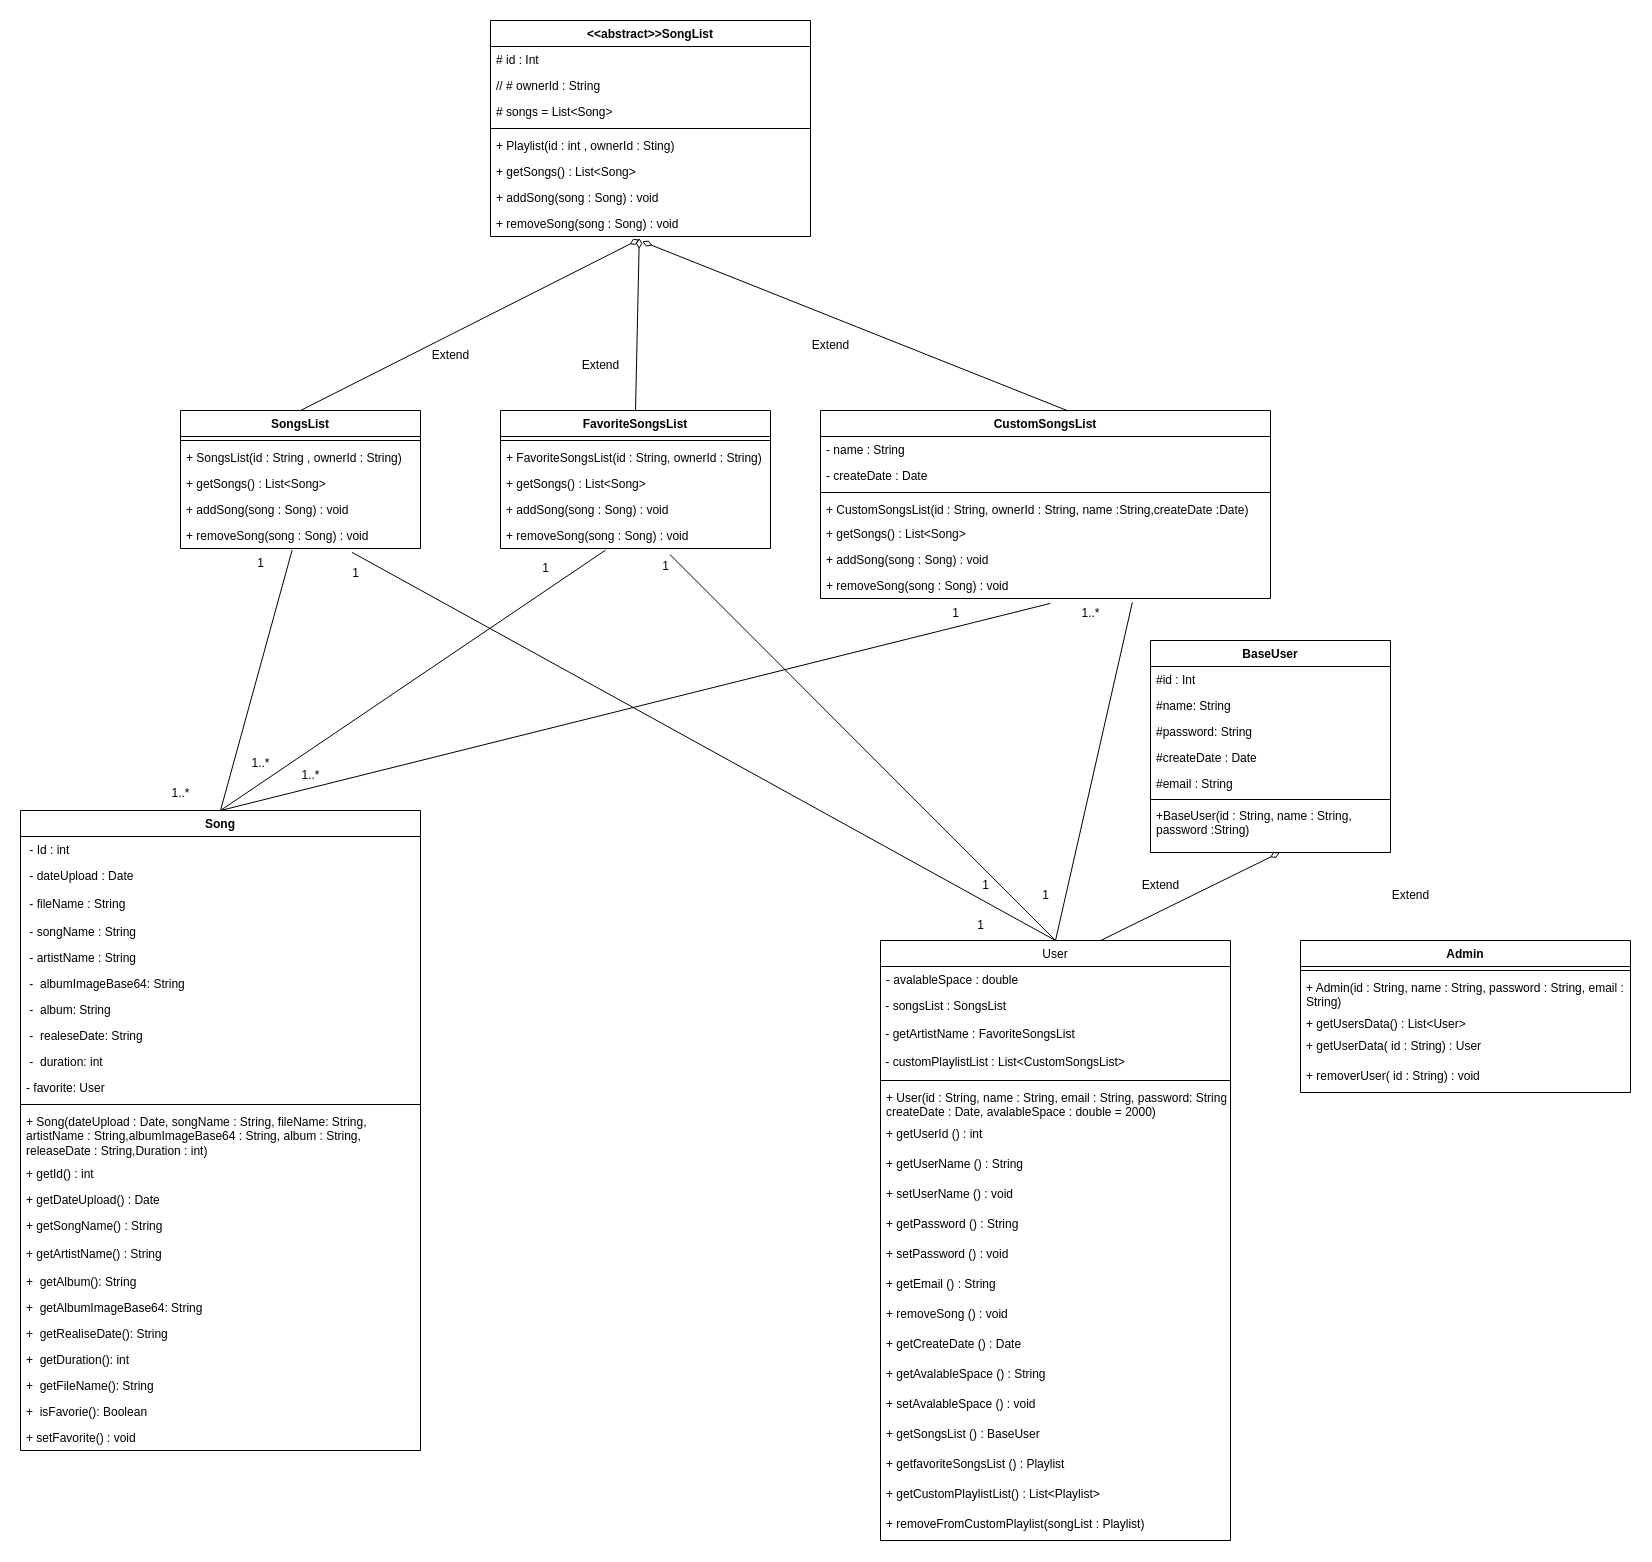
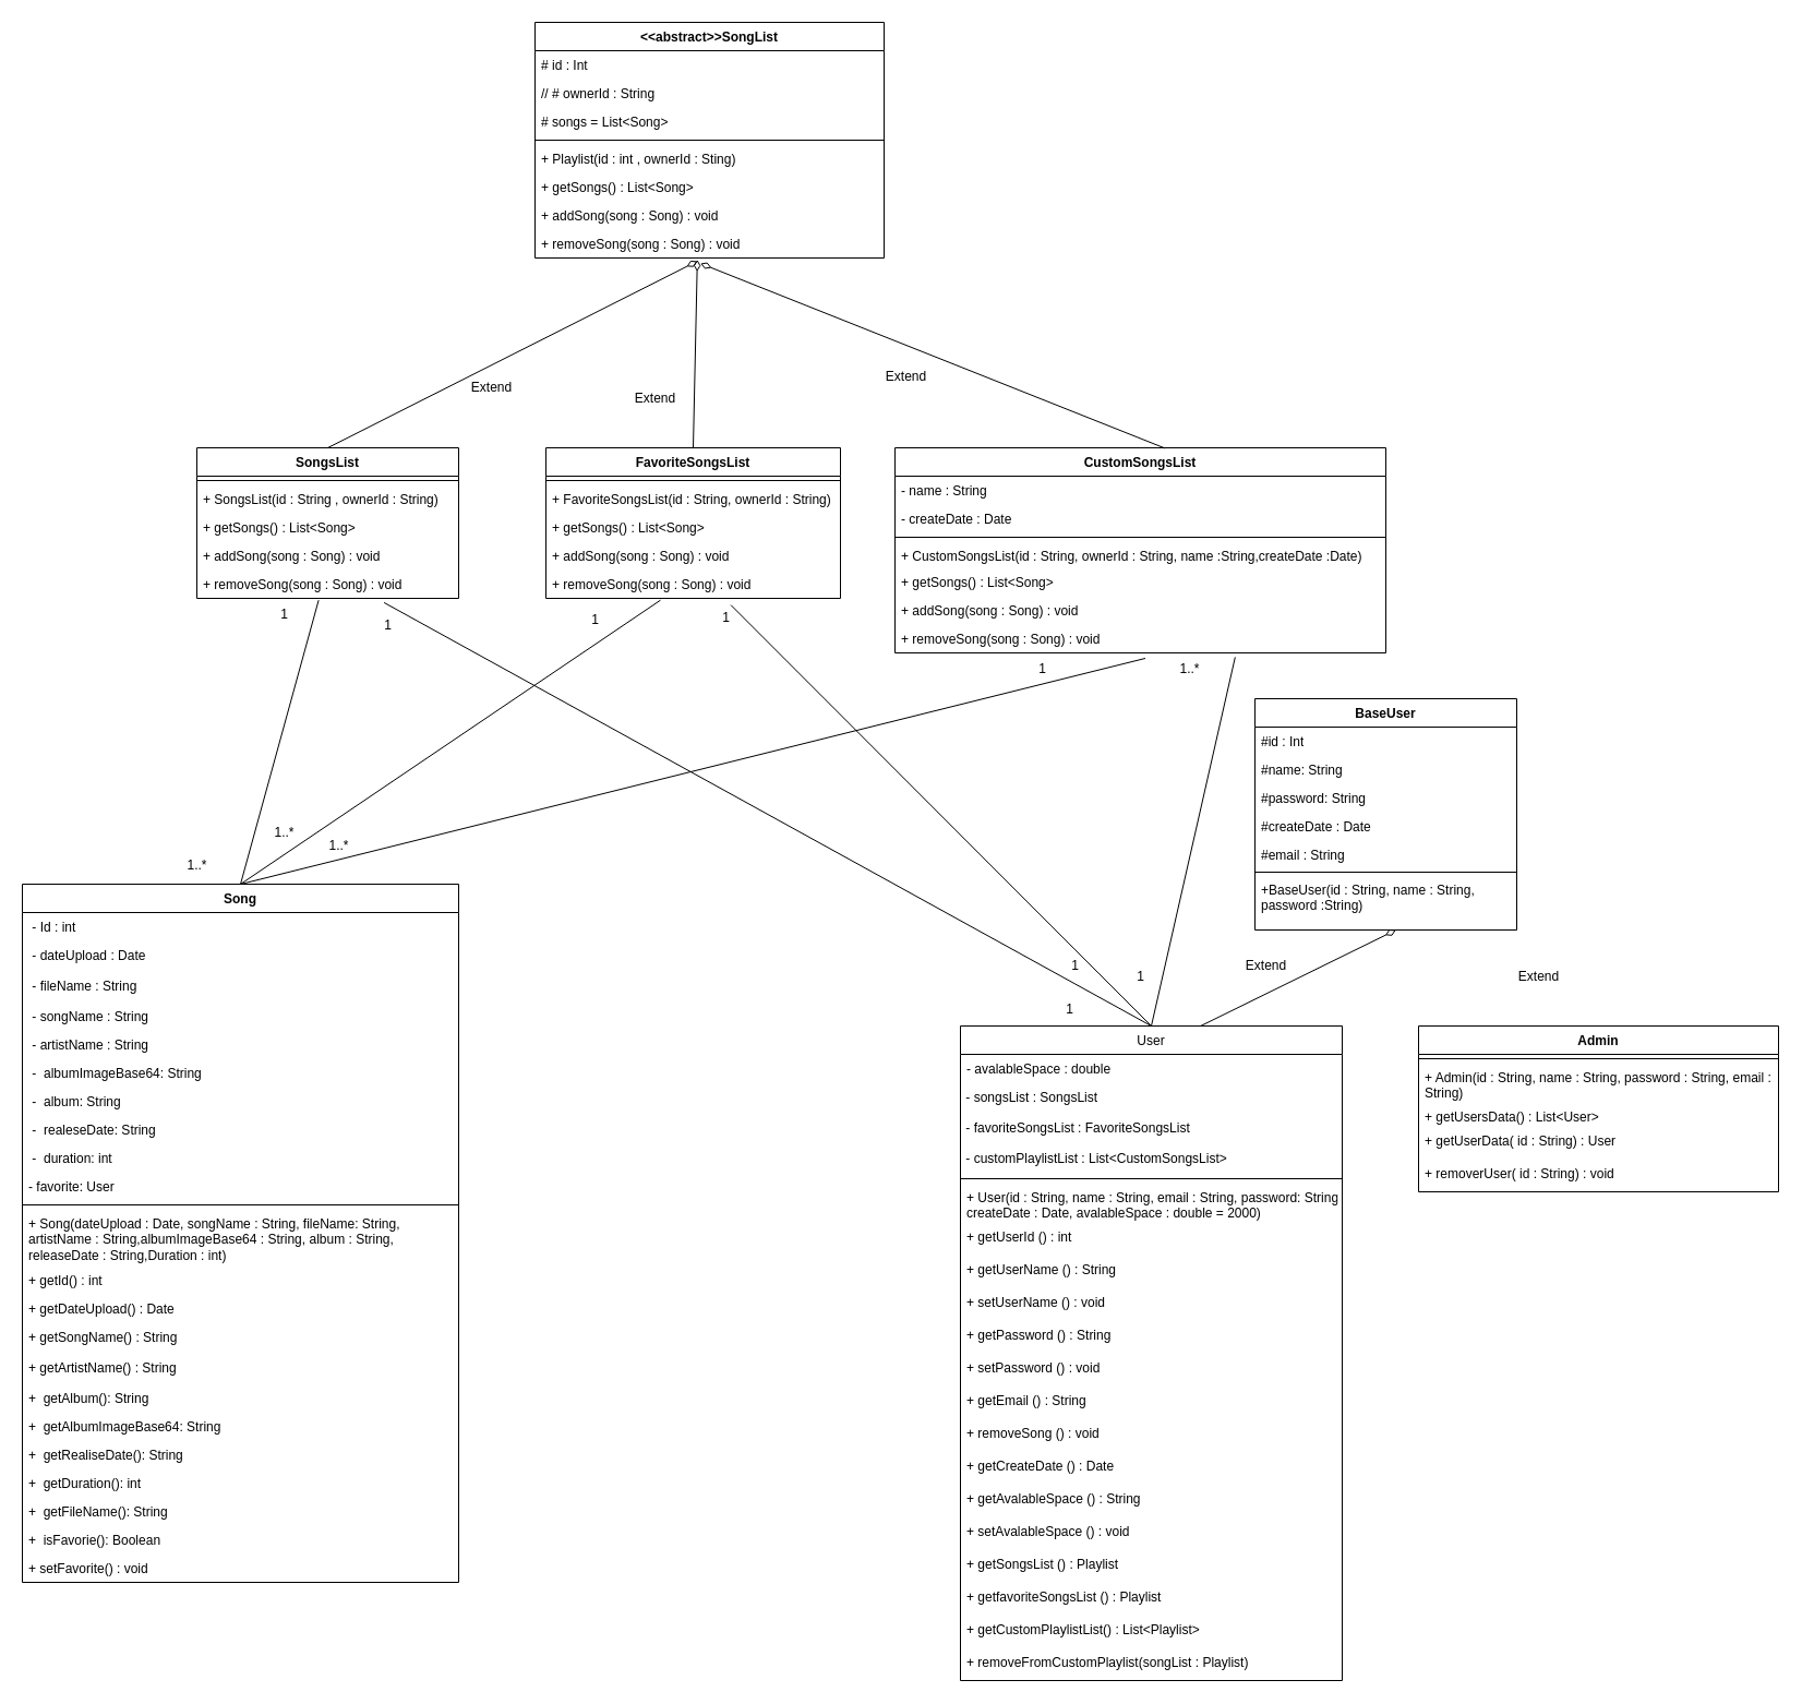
- <mxCell id="5" value="&amp;nbsp;- getArtistName : FavoriteSongsList" style="text;whiteSpace=wrap;html=1;" parent="2" vertex="1"><mxGeometry y="80" width="350" height="28" as="geometry" /></mxCell>
+ <mxCell id="5" value="&amp;nbsp;- favoriteSongsList : FavoriteSongsList" style="text;whiteSpace=wrap;html=1;" parent="2" vertex="1"><mxGeometry y="80" width="350" height="28" as="geometry" /></mxCell>
- <mxCell id="19" value="+ getSongsList () : BaseUser&#10;" style="text;align=left;verticalAlign=top;spacingLeft=4;spacingRight=4;overflow=hidden;rotatable=0;points=[[0,0.5],[1,0.5]];portConstraint=eastwest;" parent="2" vertex="1"><mxGeometry y="480" width="350" height="30" as="geometry" /></mxCell>
+ <mxCell id="19" value="+ getSongsList () : Playlist&#10;" style="text;align=left;verticalAlign=top;spacingLeft=4;spacingRight=4;overflow=hidden;rotatable=0;points=[[0,0.5],[1,0.5]];portConstraint=eastwest;" parent="2" vertex="1"><mxGeometry y="480" width="350" height="30" as="geometry" /></mxCell>
